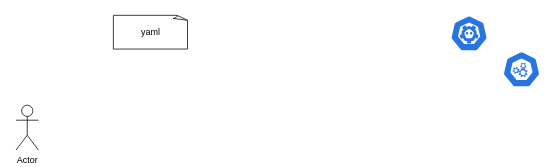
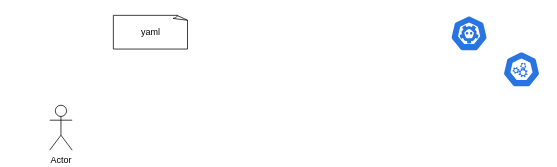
- <mxCell id="2" value="Actor" style="shape=umlActor;verticalLabelPosition=bottom;verticalAlign=top;html=1;outlineConnect=0;" vertex="1" parent="1"><mxGeometry x="20" y="140" width="30" height="60" as="geometry" /></mxCell>
+ <mxCell id="2" value="Actor" style="shape=umlActor;verticalLabelPosition=bottom;verticalAlign=top;html=1;outlineConnect=0;" vertex="1" parent="1"><mxGeometry x="65" y="140" width="30" height="60" as="geometry" /></mxCell>
